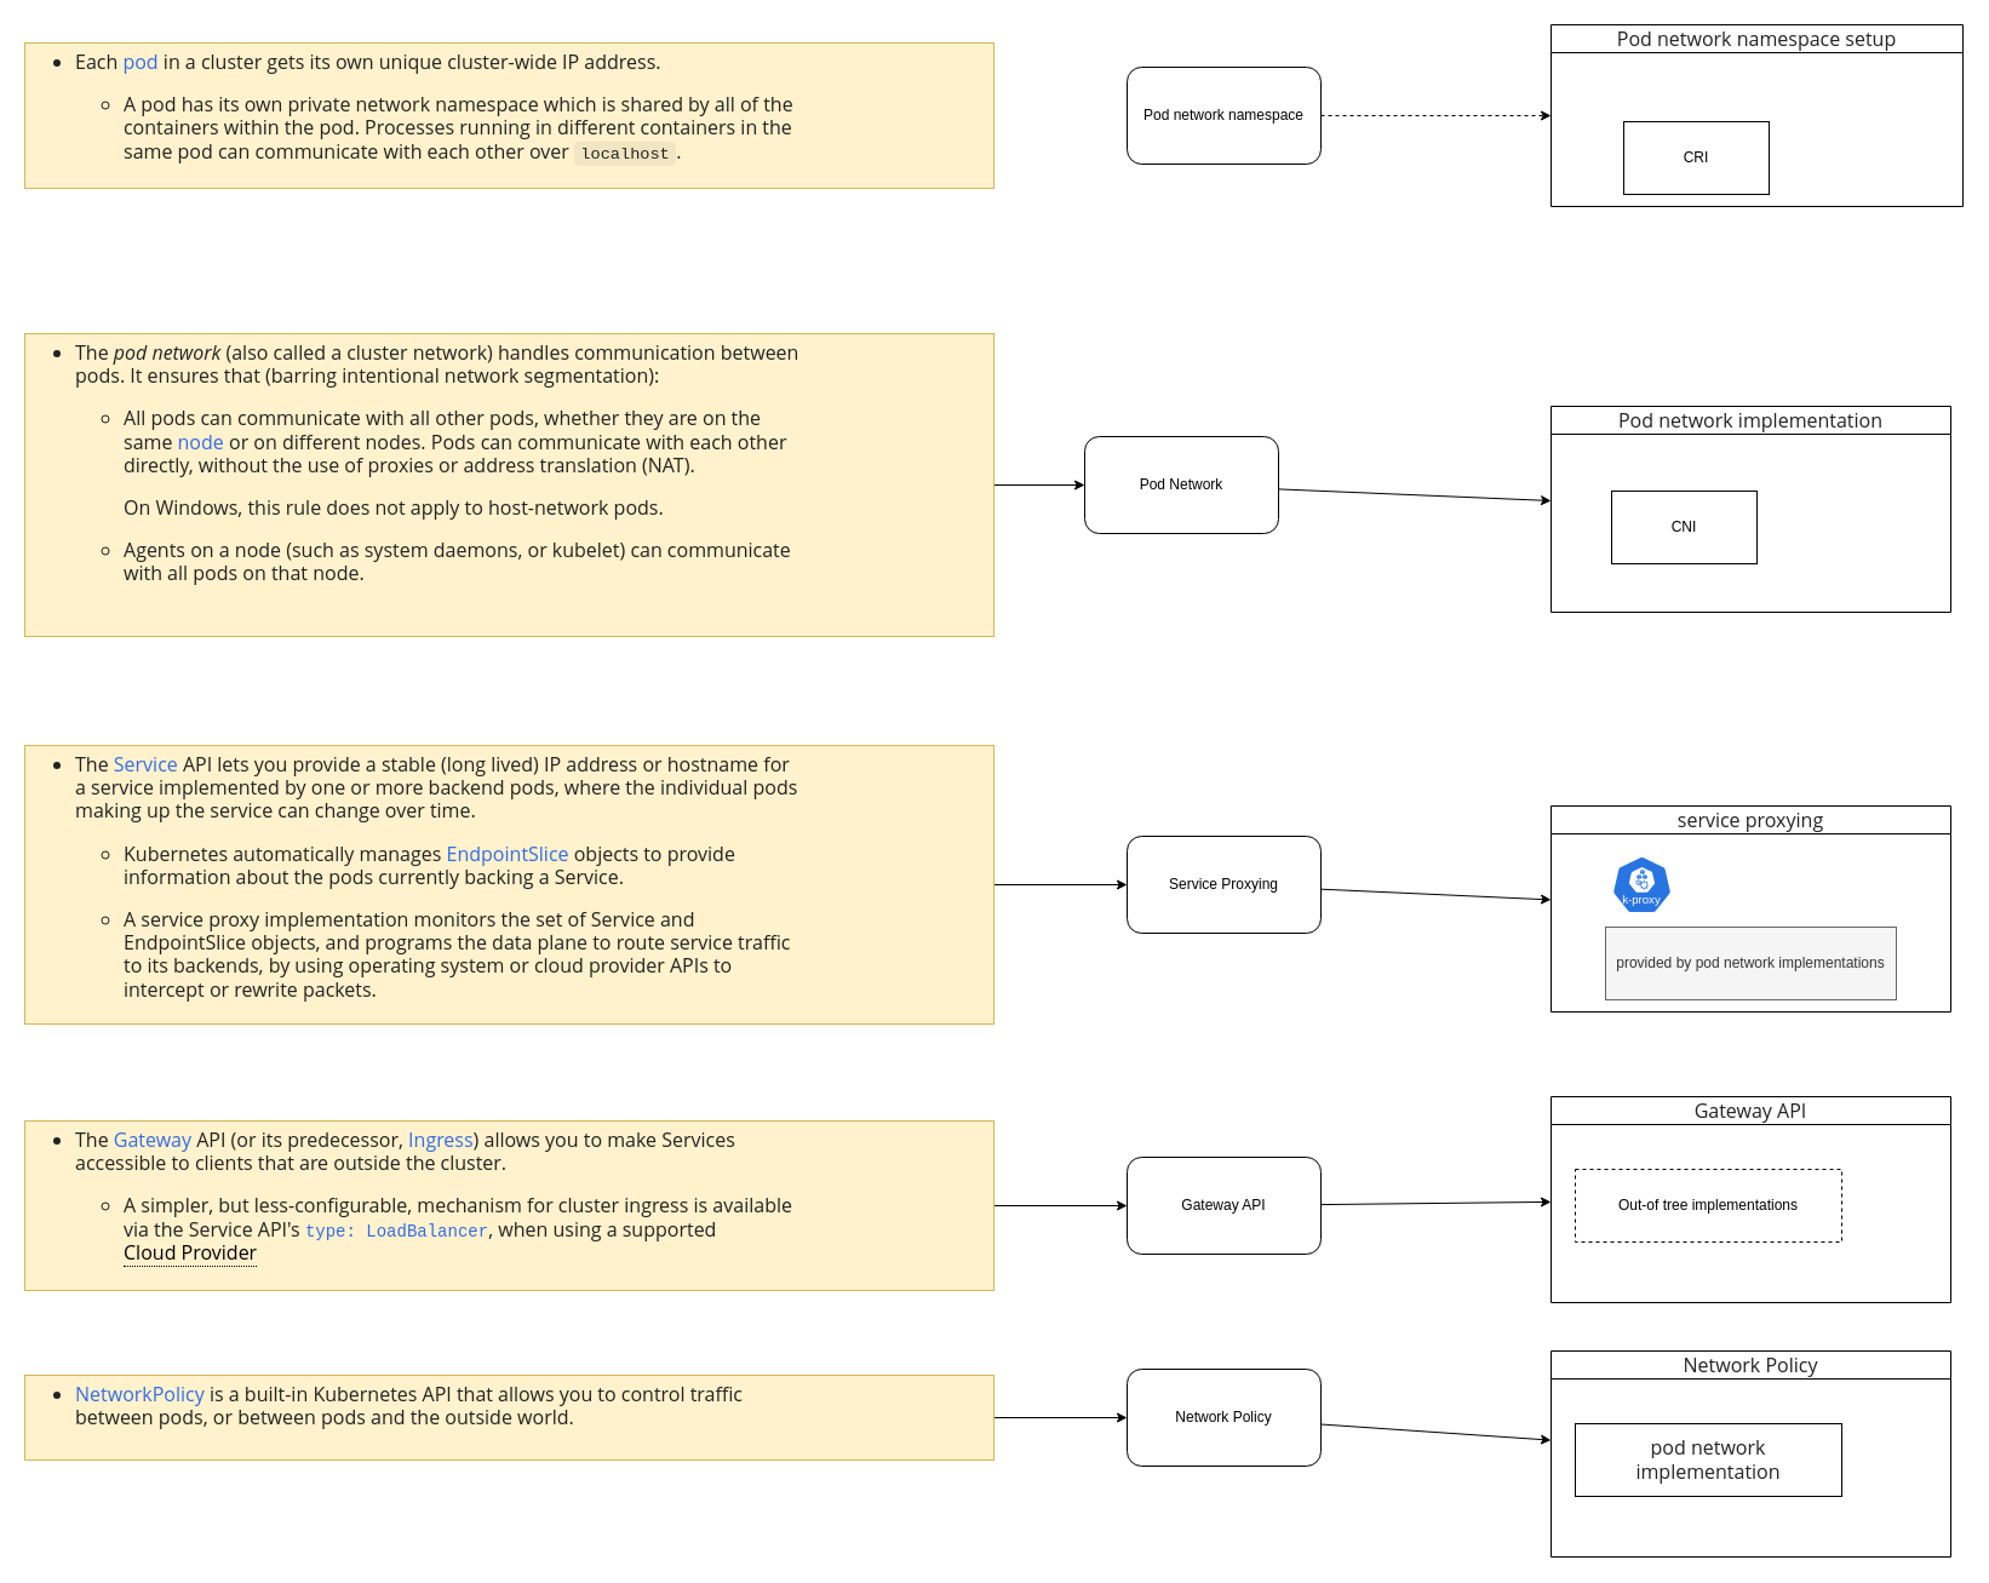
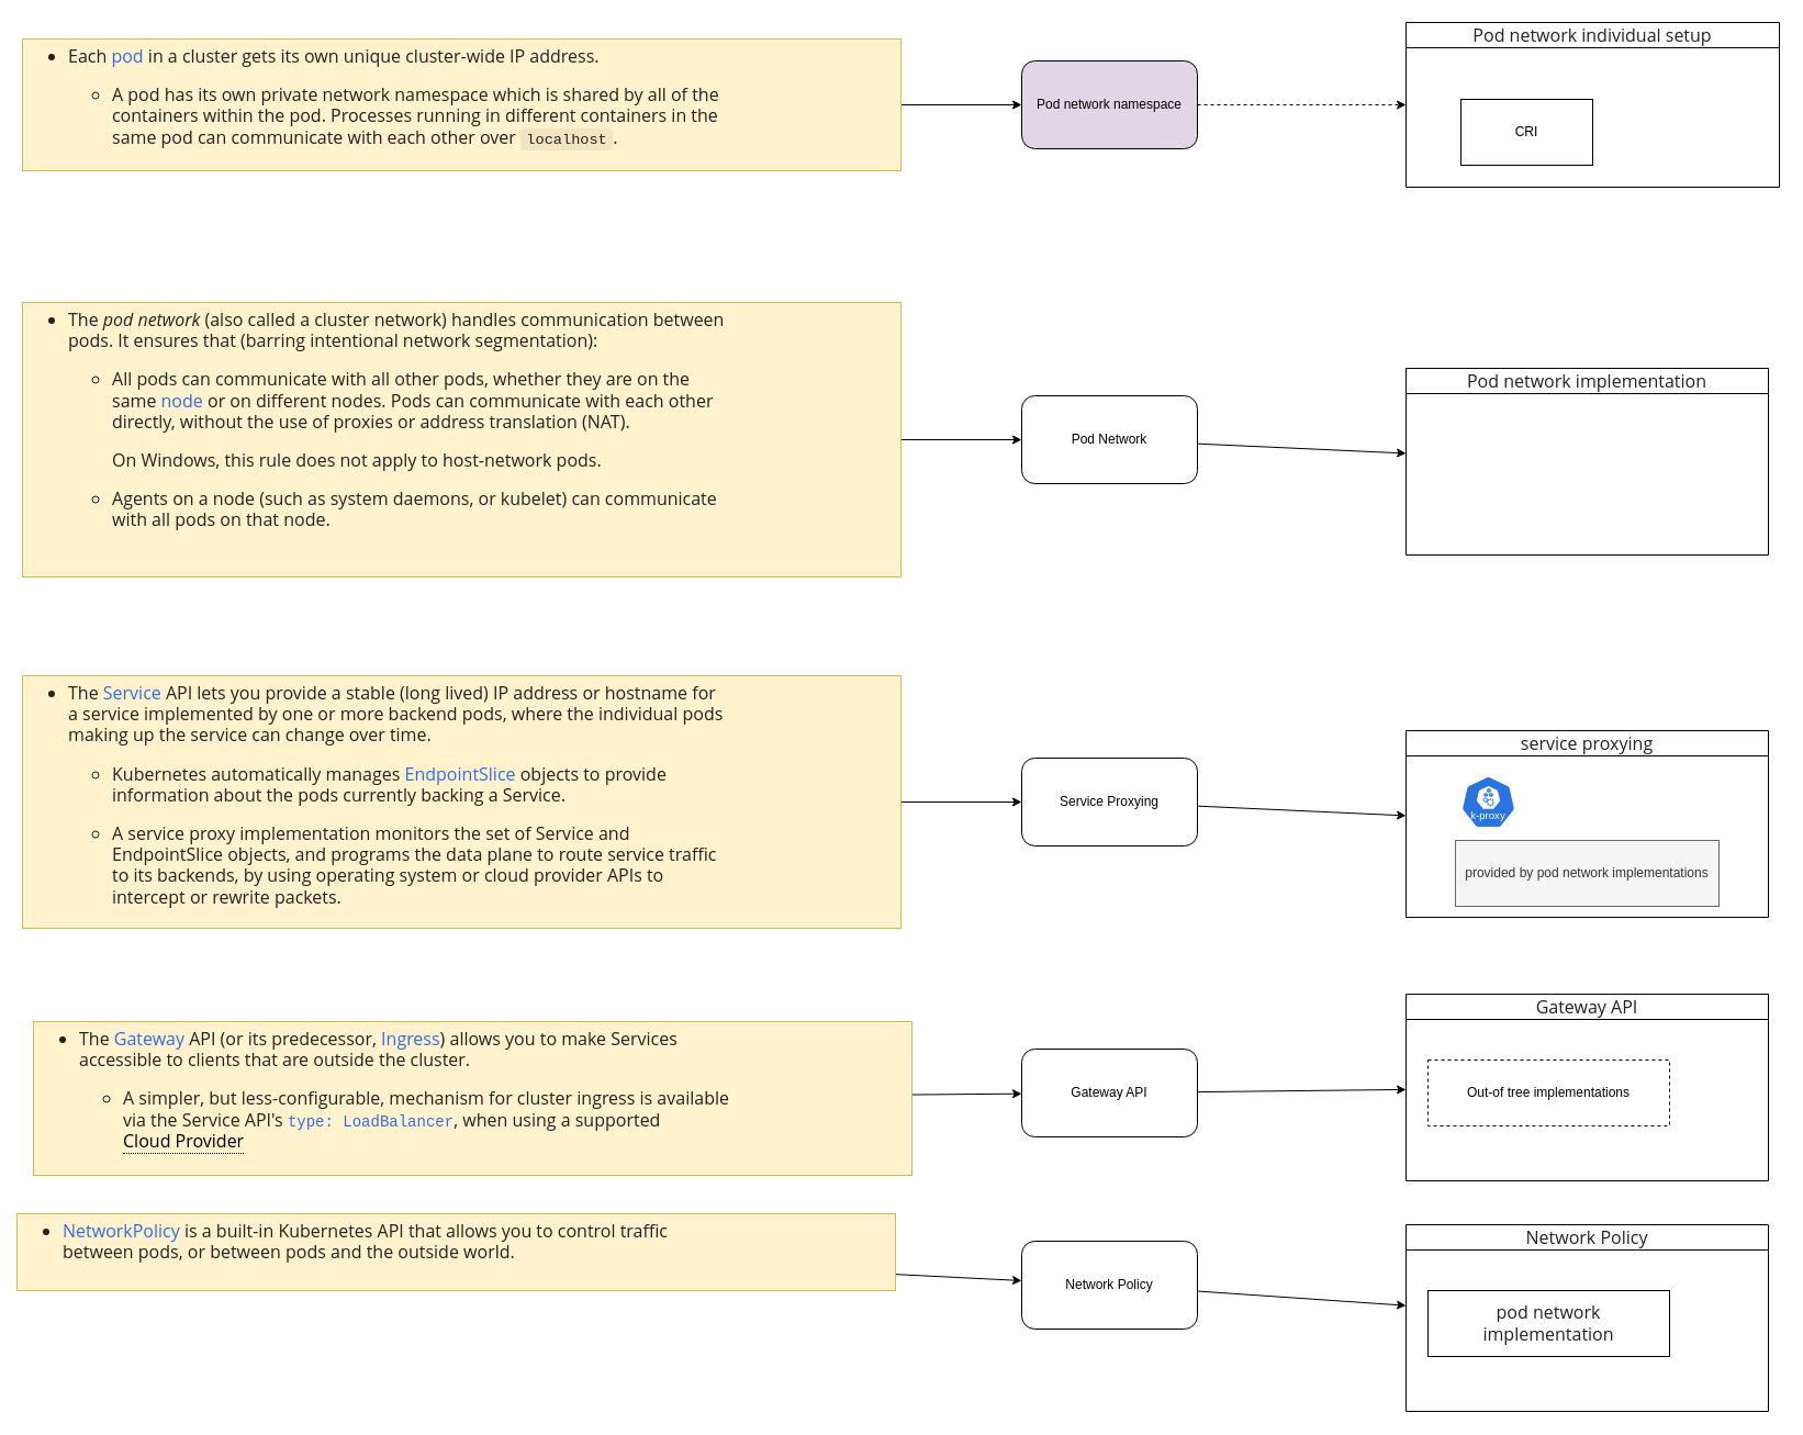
- <mxCell id="21" value="&lt;span style=&quot;color: rgb(34, 34, 34); font-family: &amp;quot;open sans&amp;quot;, -apple-system, &amp;quot;system-ui&amp;quot;, &amp;quot;segoe ui&amp;quot;, Roboto, &amp;quot;helvetica neue&amp;quot;, Arial, sans-serif, &amp;quot;apple color emoji&amp;quot;, &amp;quot;segoe ui emoji&amp;quot;, &amp;quot;segoe ui symbol&amp;quot;; font-size: 16px; font-weight: 400; text-align: left; background-color: rgb(255, 255, 255);&quot;&gt;Pod network namespace setup&lt;/span&gt;" style="swimlane;whiteSpace=wrap;html=1;collapsible=0;" vertex="1" parent="1"><mxGeometry x="1280" y="20" width="340" height="150" as="geometry" /></mxCell>
+ <mxCell id="21" value="&lt;span style=&quot;color: rgb(34, 34, 34); font-family: &amp;quot;open sans&amp;quot;, -apple-system, &amp;quot;system-ui&amp;quot;, &amp;quot;segoe ui&amp;quot;, Roboto, &amp;quot;helvetica neue&amp;quot;, Arial, sans-serif, &amp;quot;apple color emoji&amp;quot;, &amp;quot;segoe ui emoji&amp;quot;, &amp;quot;segoe ui symbol&amp;quot;; font-size: 16px; font-weight: 400; text-align: left; background-color: rgb(255, 255, 255);&quot;&gt;Pod network individual setup&lt;/span&gt;" style="swimlane;whiteSpace=wrap;html=1;collapsible=0;" vertex="1" parent="1"><mxGeometry x="1280" y="20" width="340" height="150" as="geometry" /></mxCell>
+ <mxCell id="2" style="rounded=0;orthogonalLoop=1;jettySize=auto;html=1;" edge="1" parent="1" source="3" target="12"><mxGeometry relative="1" as="geometry" /></mxCell>
- <mxCell id="12" value="Pod network namespace" style="rounded=1;whiteSpace=wrap;html=1;" vertex="1" parent="1"><mxGeometry x="930" y="55" width="160" height="80" as="geometry" /></mxCell>
+ <mxCell id="12" value="Pod network namespace" style="rounded=1;whiteSpace=wrap;html=1;fillColor=#e1d5e7;" vertex="1" parent="1"><mxGeometry x="930" y="55" width="160" height="80" as="geometry" /></mxCell>
- <mxCell id="22" value="CRI" style="whiteSpace=wrap;html=1;" vertex="1" parent="21"><mxGeometry x="60" y="80" width="120" height="60" as="geometry" /></mxCell>
+ <mxCell id="22" value="CRI" style="whiteSpace=wrap;html=1;" vertex="1" parent="21"><mxGeometry x="50" y="70" width="120" height="60" as="geometry" /></mxCell>
- <mxCell id="14" value="Pod Network" style="rounded=1;whiteSpace=wrap;html=1;" vertex="1" parent="1"><mxGeometry x="895" y="360" width="160" height="80" as="geometry" /></mxCell>
+ <mxCell id="14" value="Pod Network" style="rounded=1;whiteSpace=wrap;html=1;" vertex="1" parent="1"><mxGeometry x="930" y="360" width="160" height="80" as="geometry" /></mxCell>
- <mxCell id="25" value="CNI" style="whiteSpace=wrap;html=1;" vertex="1" parent="24"><mxGeometry x="50" y="70" width="120" height="60" as="geometry" /></mxCell>
- <mxCell id="9" value="&lt;ul style=&quot;box-sizing: border-box; margin-top: 0px; margin-bottom: 1rem; max-width: 80%; color: rgb(34, 34, 34); font-family: &amp;quot;open sans&amp;quot;, -apple-system, &amp;quot;system-ui&amp;quot;, &amp;quot;segoe ui&amp;quot;, Roboto, &amp;quot;helvetica neue&amp;quot;, Arial, sans-serif, &amp;quot;apple color emoji&amp;quot;, &amp;quot;segoe ui emoji&amp;quot;, &amp;quot;segoe ui symbol&amp;quot;; font-size: 16px;&quot;&gt;&lt;li style=&quot;box-sizing: border-box; margin-bottom: 0.25rem;&quot;&gt;&lt;p style=&quot;box-sizing: border-box; margin-top: 0px; margin-bottom: 1rem;&quot;&gt;&lt;span&gt;The&amp;nbsp;&lt;a href=&quot;https://kubernetes.io/docs/concepts/services-networking/gateway/&quot; style=&quot;box-sizing: border-box; color: rgb(50, 108, 229); text-decoration-line: none;&quot;&gt;Gateway&lt;/a&gt;&amp;nbsp;API (or its predecessor,&amp;nbsp;&lt;a href=&quot;https://kubernetes.io/docs/concepts/services-networking/ingress/&quot; style=&quot;box-sizing: border-box; color: rgb(50, 108, 229); text-decoration-line: none;&quot;&gt;Ingress&lt;/a&gt;) allows you to make Services accessible to clients that are outside the cluster.&lt;/span&gt;&lt;/p&gt;&lt;ul style=&quot;box-sizing: border-box; margin-top: 0px; margin-bottom: 0px;&quot;&gt;&lt;li style=&quot;box-sizing: border-box; margin-bottom: 0.25rem;&quot;&gt;&lt;span&gt;A simpler, but less-configurable, mechanism for cluster ingress is available via the Service API's&amp;nbsp;&lt;a href=&quot;https://kubernetes.io/docs/concepts/services-networking/service/#loadbalancer&quot; style=&quot;box-sizing: border-box; color: rgb(50, 108, 229); text-decoration-line: none;&quot;&gt;&lt;code style=&quot;box-sizing: border-box; font-family: SFMono-Regular, Menlo, Monaco, Consolas, &amp;quot;liberation mono&amp;quot;, &amp;quot;courier new&amp;quot;, monospace; font-size: 14px; color: inherit; overflow-wrap: break-word;&quot;&gt;type: LoadBalancer&lt;/code&gt;&lt;/a&gt;, when using a supported&amp;nbsp;&lt;a class=&quot;glossary-tooltip&quot; title=&quot;&quot; data-toggle=&quot;tooltip&quot; data-placement=&quot;top&quot; href=&quot;https://kubernetes.io/docs/reference/glossary/?all=true#term-cloud-provider&quot; target=&quot;_blank&quot; aria-label=&quot;Cloud Provider&quot; data-original-title=&quot;An organization that offers a cloud computing platform.&quot; style=&quot;background-image: initial; background-position: 0px 0px; background-size: initial; background-repeat: initial; background-attachment: initial; background-origin: initial; background-clip: initial; box-sizing: border-box; color: rgb(0, 0, 0); display: inline-block; border-bottom: 1px dotted rgb(0, 0, 0); text-decoration-line: none !important;&quot;&gt;Cloud Provider&lt;/a&gt;&lt;/span&gt;&lt;/li&gt;&lt;/ul&gt;&lt;/li&gt;&lt;/ul&gt;" style="text;html=1;align=left;verticalAlign=top;whiteSpace=wrap;rounded=0;fillColor=#fff2cc;strokeColor=#d6b656;" vertex="1" parent="1"><mxGeometry x="20" y="925" width="800" height="140" as="geometry" /></mxCell>
+ <mxCell id="9" value="&lt;ul style=&quot;box-sizing: border-box; margin-top: 0px; margin-bottom: 1rem; max-width: 80%; color: rgb(34, 34, 34); font-family: &amp;quot;open sans&amp;quot;, -apple-system, &amp;quot;system-ui&amp;quot;, &amp;quot;segoe ui&amp;quot;, Roboto, &amp;quot;helvetica neue&amp;quot;, Arial, sans-serif, &amp;quot;apple color emoji&amp;quot;, &amp;quot;segoe ui emoji&amp;quot;, &amp;quot;segoe ui symbol&amp;quot;; font-size: 16px;&quot;&gt;&lt;li style=&quot;box-sizing: border-box; margin-bottom: 0.25rem;&quot;&gt;&lt;p style=&quot;box-sizing: border-box; margin-top: 0px; margin-bottom: 1rem;&quot;&gt;&lt;span&gt;The&amp;nbsp;&lt;a href=&quot;https://kubernetes.io/docs/concepts/services-networking/gateway/&quot; style=&quot;box-sizing: border-box; color: rgb(50, 108, 229); text-decoration-line: none;&quot;&gt;Gateway&lt;/a&gt;&amp;nbsp;API (or its predecessor,&amp;nbsp;&lt;a href=&quot;https://kubernetes.io/docs/concepts/services-networking/ingress/&quot; style=&quot;box-sizing: border-box; color: rgb(50, 108, 229); text-decoration-line: none;&quot;&gt;Ingress&lt;/a&gt;) allows you to make Services accessible to clients that are outside the cluster.&lt;/span&gt;&lt;/p&gt;&lt;ul style=&quot;box-sizing: border-box; margin-top: 0px; margin-bottom: 0px;&quot;&gt;&lt;li style=&quot;box-sizing: border-box; margin-bottom: 0.25rem;&quot;&gt;&lt;span&gt;A simpler, but less-configurable, mechanism for cluster ingress is available via the Service API's&amp;nbsp;&lt;a href=&quot;https://kubernetes.io/docs/concepts/services-networking/service/#loadbalancer&quot; style=&quot;box-sizing: border-box; color: rgb(50, 108, 229); text-decoration-line: none;&quot;&gt;&lt;code style=&quot;box-sizing: border-box; font-family: SFMono-Regular, Menlo, Monaco, Consolas, &amp;quot;liberation mono&amp;quot;, &amp;quot;courier new&amp;quot;, monospace; font-size: 14px; color: inherit; overflow-wrap: break-word;&quot;&gt;type: LoadBalancer&lt;/code&gt;&lt;/a&gt;, when using a supported&amp;nbsp;&lt;a class=&quot;glossary-tooltip&quot; title=&quot;&quot; data-toggle=&quot;tooltip&quot; data-placement=&quot;top&quot; href=&quot;https://kubernetes.io/docs/reference/glossary/?all=true#term-cloud-provider&quot; target=&quot;_blank&quot; aria-label=&quot;Cloud Provider&quot; data-original-title=&quot;An organization that offers a cloud computing platform.&quot; style=&quot;background-image: initial; background-position: 0px 0px; background-size: initial; background-repeat: initial; background-attachment: initial; background-origin: initial; background-clip: initial; box-sizing: border-box; color: rgb(0, 0, 0); display: inline-block; border-bottom: 1px dotted rgb(0, 0, 0); text-decoration-line: none !important;&quot;&gt;Cloud Provider&lt;/a&gt;&lt;/span&gt;&lt;/li&gt;&lt;/ul&gt;&lt;/li&gt;&lt;/ul&gt;" style="text;html=1;align=left;verticalAlign=top;whiteSpace=wrap;rounded=0;fillColor=#fff2cc;strokeColor=#d6b656;" vertex="1" parent="1"><mxGeometry x="30" y="930" width="800" height="140" as="geometry" /></mxCell>
- <mxCell id="11" value="&lt;ul style=&quot;box-sizing: border-box; margin-top: 0px; margin-bottom: 1rem; max-width: 80%; color: rgb(34, 34, 34); font-family: &amp;quot;open sans&amp;quot;, -apple-system, &amp;quot;system-ui&amp;quot;, &amp;quot;segoe ui&amp;quot;, Roboto, &amp;quot;helvetica neue&amp;quot;, Arial, sans-serif, &amp;quot;apple color emoji&amp;quot;, &amp;quot;segoe ui emoji&amp;quot;, &amp;quot;segoe ui symbol&amp;quot;; font-size: 16px;&quot;&gt;&lt;li style=&quot;box-sizing: border-box; margin-bottom: 0.25rem;&quot;&gt;&lt;p style=&quot;box-sizing: border-box; margin-top: 0px; margin-bottom: 1rem;&quot;&gt;&lt;span&gt;&lt;a href=&quot;https://kubernetes.io/docs/concepts/services-networking/network-policies/&quot; style=&quot;box-sizing: border-box; color: rgb(50, 108, 229); text-decoration-line: none;&quot;&gt;NetworkPolicy&lt;/a&gt;&amp;nbsp;is a built-in Kubernetes API that allows you to control traffic between pods, or between pods and the outside world.&lt;/span&gt;&lt;/p&gt;&lt;/li&gt;&lt;/ul&gt;" style="text;html=1;align=left;verticalAlign=top;whiteSpace=wrap;rounded=0;fillColor=#fff2cc;strokeColor=#d6b656;" vertex="1" parent="1"><mxGeometry x="20" y="1135" width="800" height="70" as="geometry" /></mxCell>
+ <mxCell id="11" value="&lt;ul style=&quot;box-sizing: border-box; margin-top: 0px; margin-bottom: 1rem; max-width: 80%; color: rgb(34, 34, 34); font-family: &amp;quot;open sans&amp;quot;, -apple-system, &amp;quot;system-ui&amp;quot;, &amp;quot;segoe ui&amp;quot;, Roboto, &amp;quot;helvetica neue&amp;quot;, Arial, sans-serif, &amp;quot;apple color emoji&amp;quot;, &amp;quot;segoe ui emoji&amp;quot;, &amp;quot;segoe ui symbol&amp;quot;; font-size: 16px;&quot;&gt;&lt;li style=&quot;box-sizing: border-box; margin-bottom: 0.25rem;&quot;&gt;&lt;p style=&quot;box-sizing: border-box; margin-top: 0px; margin-bottom: 1rem;&quot;&gt;&lt;span&gt;&lt;a href=&quot;https://kubernetes.io/docs/concepts/services-networking/network-policies/&quot; style=&quot;box-sizing: border-box; color: rgb(50, 108, 229); text-decoration-line: none;&quot;&gt;NetworkPolicy&lt;/a&gt;&amp;nbsp;is a built-in Kubernetes API that allows you to control traffic between pods, or between pods and the outside world.&lt;/span&gt;&lt;/p&gt;&lt;/li&gt;&lt;/ul&gt;" style="text;html=1;align=left;verticalAlign=top;whiteSpace=wrap;rounded=0;fillColor=#fff2cc;strokeColor=#d6b656;" vertex="1" parent="1"><mxGeometry x="15" y="1105" width="800" height="70" as="geometry" /></mxCell>
